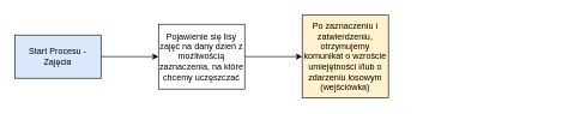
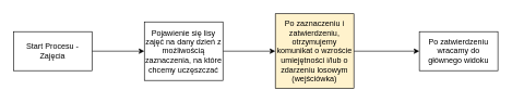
- <mxCell id="3" value="Start Procesu - Zajęcia" style="rounded=0;whiteSpace=wrap;html=1;fillColor=#dae8fc;" vertex="1" parent="1"><mxGeometry x="20" y="48" width="120" height="60" as="geometry" /></mxCell>
+ <mxCell id="3" value="Start Procesu - Zajęcia" style="rounded=0;whiteSpace=wrap;html=1;" vertex="1" parent="1"><mxGeometry x="20" y="48" width="120" height="60" as="geometry" /></mxCell>
+ <mxCell id="6" style="edgeStyle=orthogonalEdgeStyle;rounded=0;orthogonalLoop=1;jettySize=auto;html=1;entryX=0;entryY=0.5;entryDx=0;entryDy=0;" edge="1" parent="1" source="7" target="8"><mxGeometry relative="1" as="geometry" /></mxCell>
+ <mxCell id="8" value="Po zatwierdzeniu wracamy do głównego widoku" style="rounded=0;whiteSpace=wrap;html=1;" vertex="1" parent="1"><mxGeometry x="640" y="48" width="120" height="60" as="geometry" /></mxCell>
